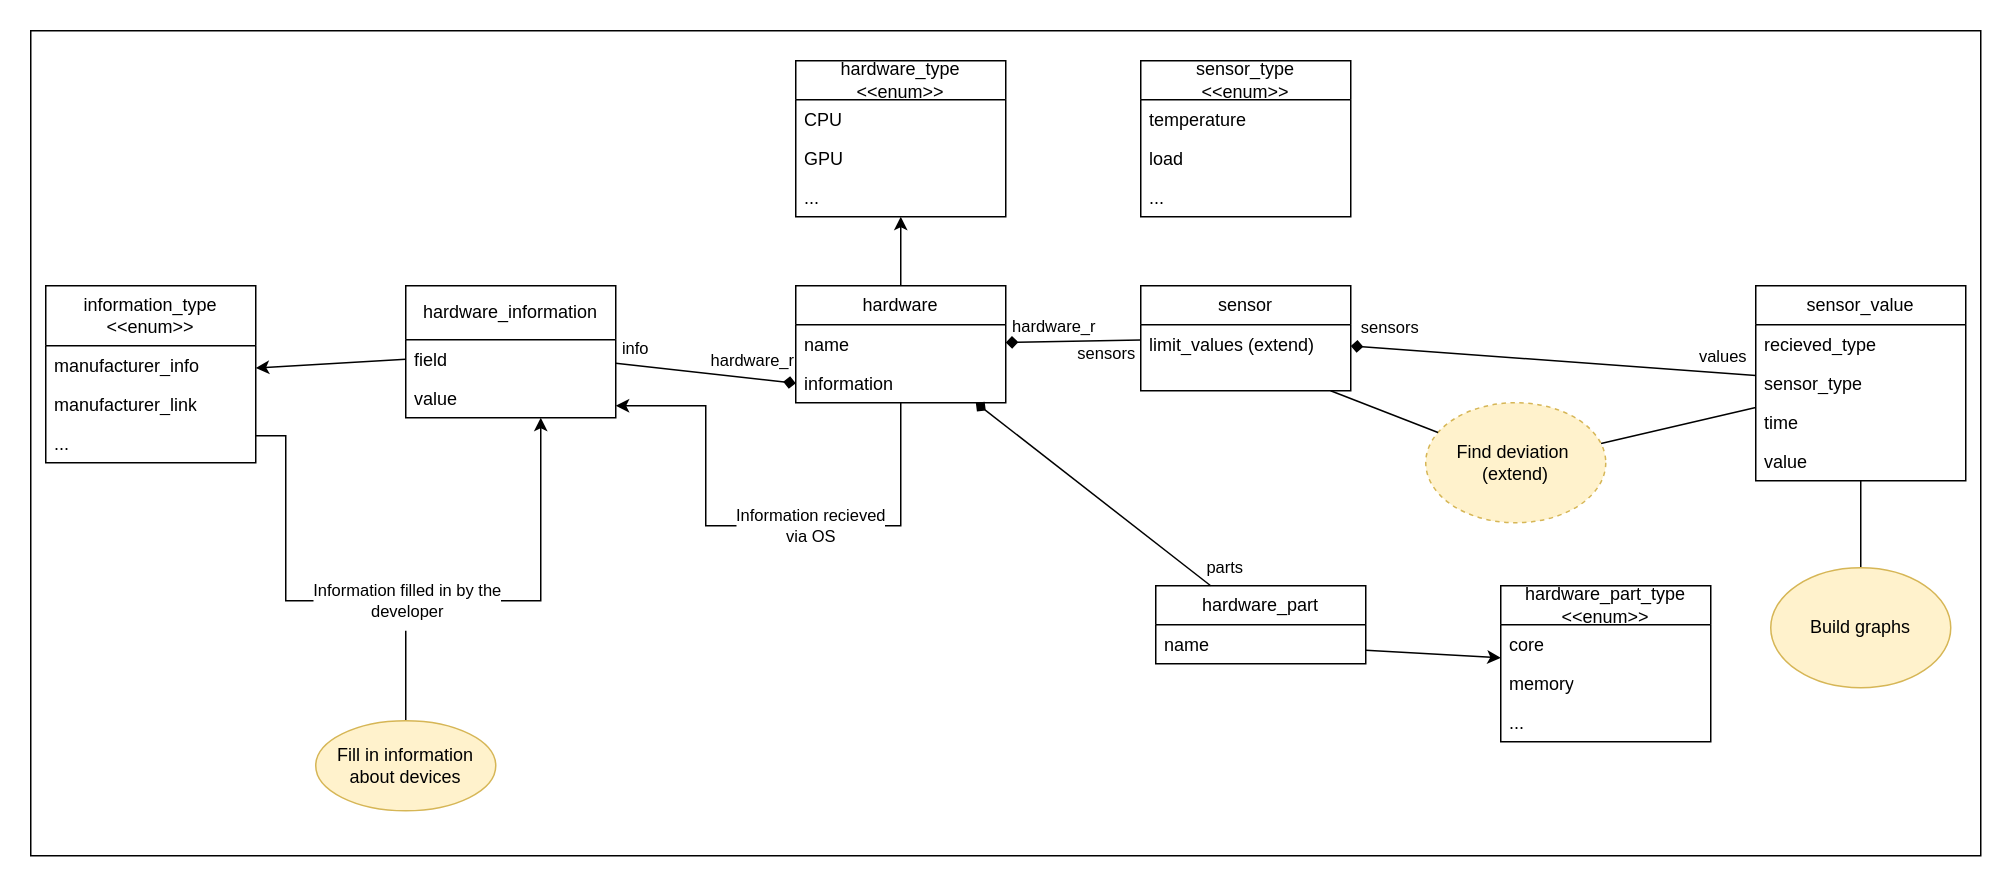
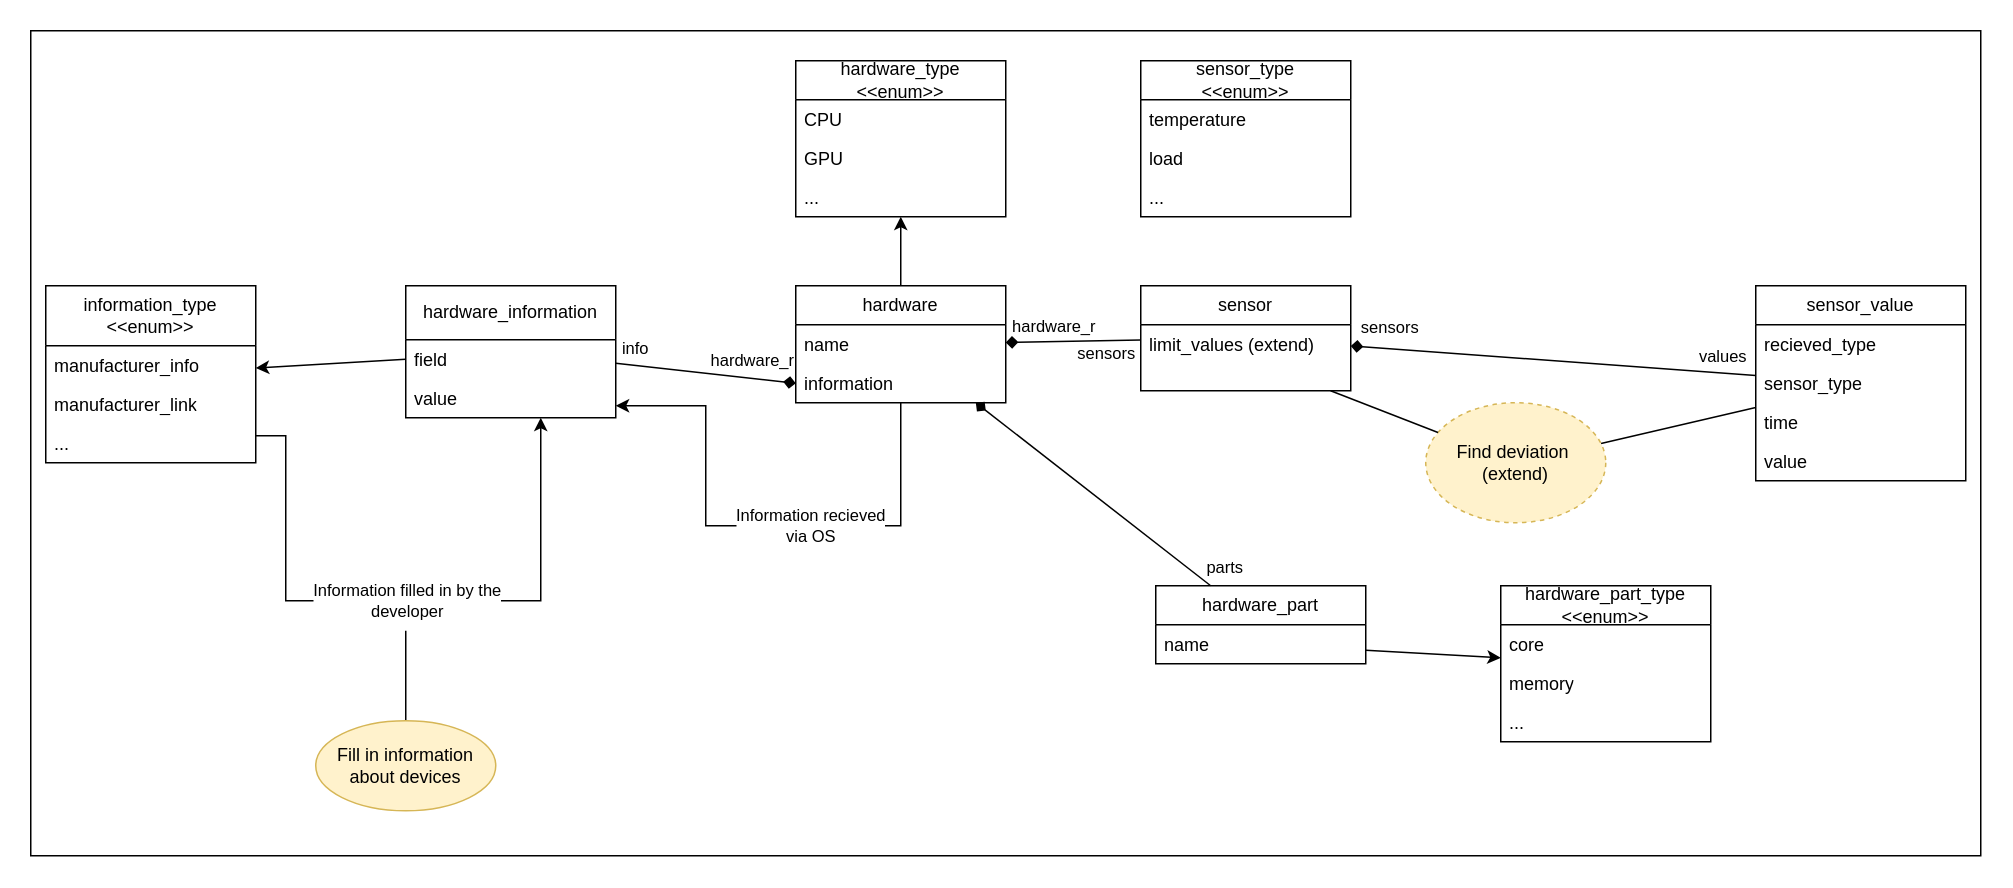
- <mxCell id="47" style="edgeStyle=orthogonalEdgeStyle;rounded=0;orthogonalLoop=1;jettySize=auto;html=1;endArrow=none;endFill=0;" parent="1" source="48" target="42" edge="1"><mxGeometry relative="1" as="geometry" /></mxCell>
- <mxCell id="48" value="Build graphs" style="ellipse;whiteSpace=wrap;html=1;fillColor=#fff2cc;strokeColor=#d6b656;" parent="1" vertex="1"><mxGeometry x="1180" y="378" width="120" height="80" as="geometry" /></mxCell>
